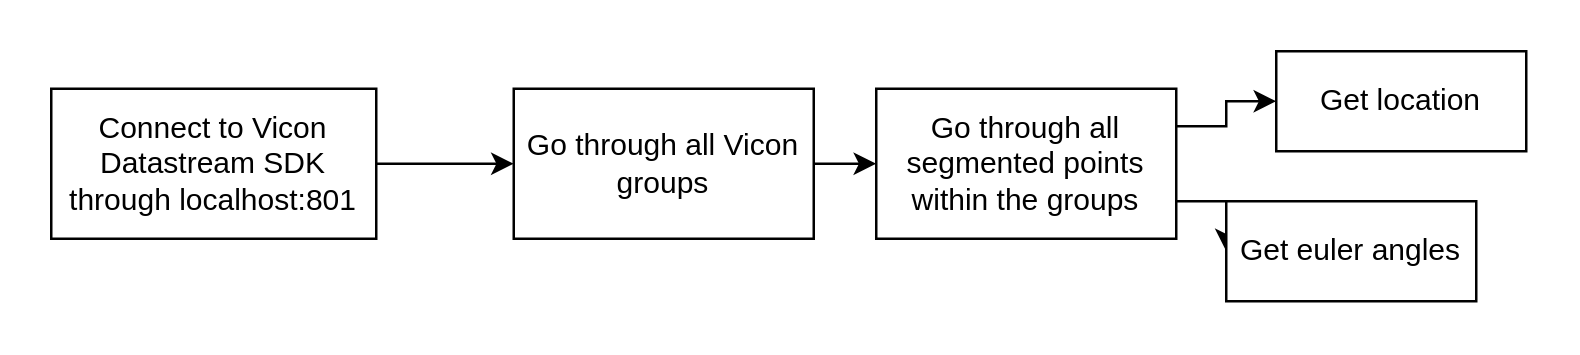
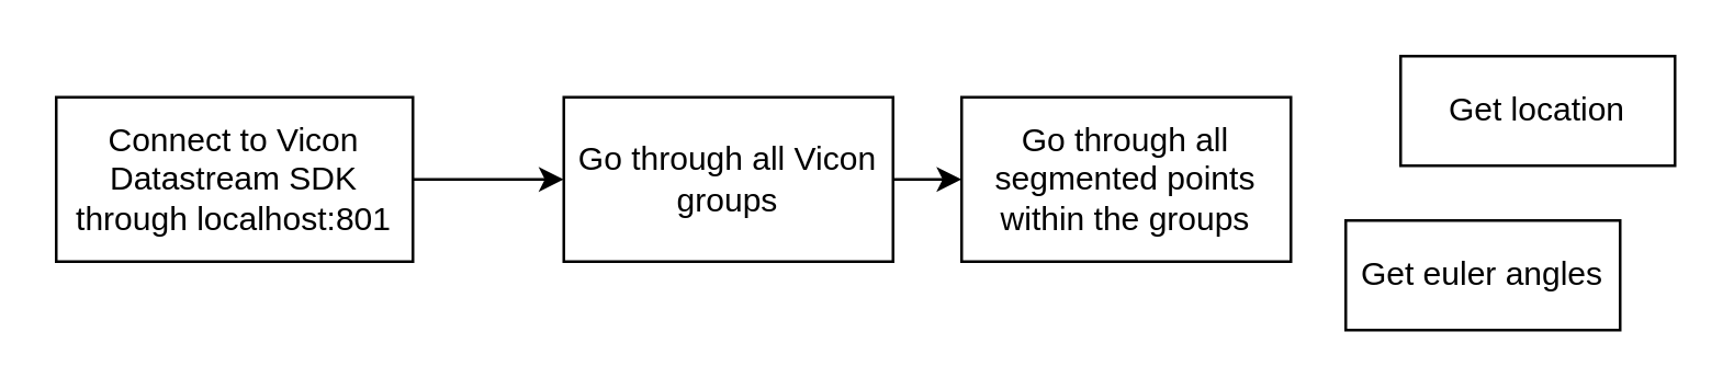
- <mxCell id="7" style="edgeStyle=orthogonalEdgeStyle;rounded=0;orthogonalLoop=1;jettySize=auto;html=1;exitX=1;exitY=0.25;exitDx=0;exitDy=0;" edge="1" parent="1" source="8" target="9"><mxGeometry relative="1" as="geometry"><Array as="points"><mxPoint x="490" y="50" /><mxPoint x="490" y="40" /></Array></mxGeometry></mxCell>
- <mxCell id="6" style="edgeStyle=orthogonalEdgeStyle;rounded=0;orthogonalLoop=1;jettySize=auto;html=1;exitX=1;exitY=0.75;exitDx=0;exitDy=0;entryX=0;entryY=0.5;entryDx=0;entryDy=0;" edge="1" parent="1" source="8" target="10"><mxGeometry relative="1" as="geometry"><Array as="points"><mxPoint x="490" y="80" /><mxPoint x="490" y="90" /></Array></mxGeometry></mxCell>
